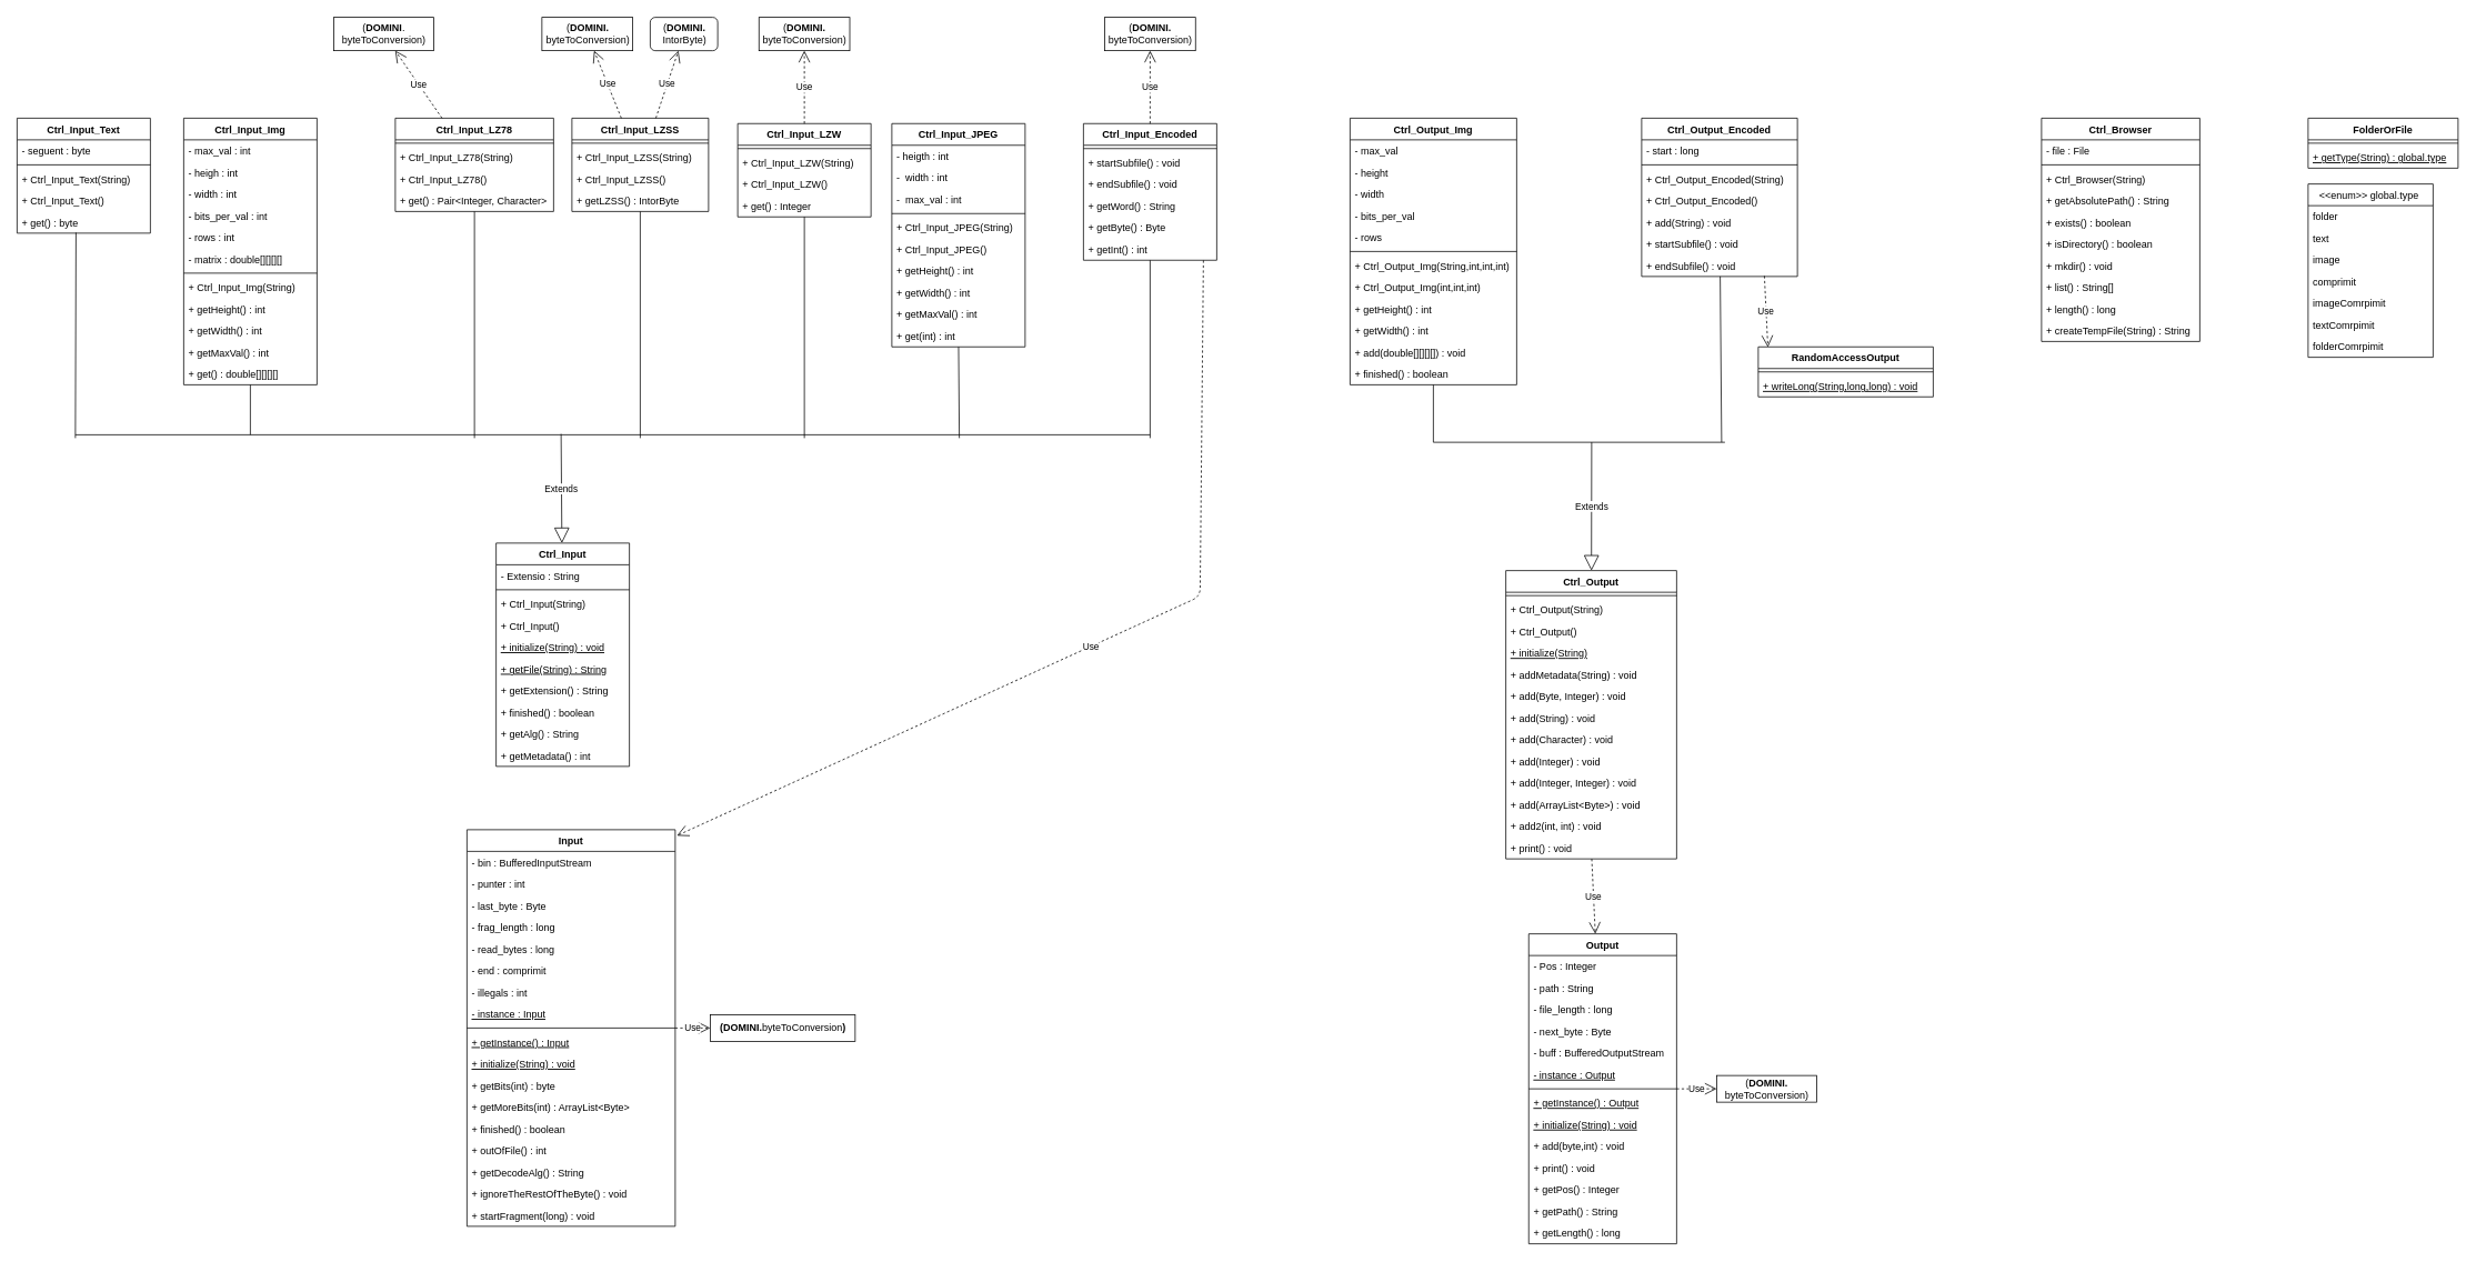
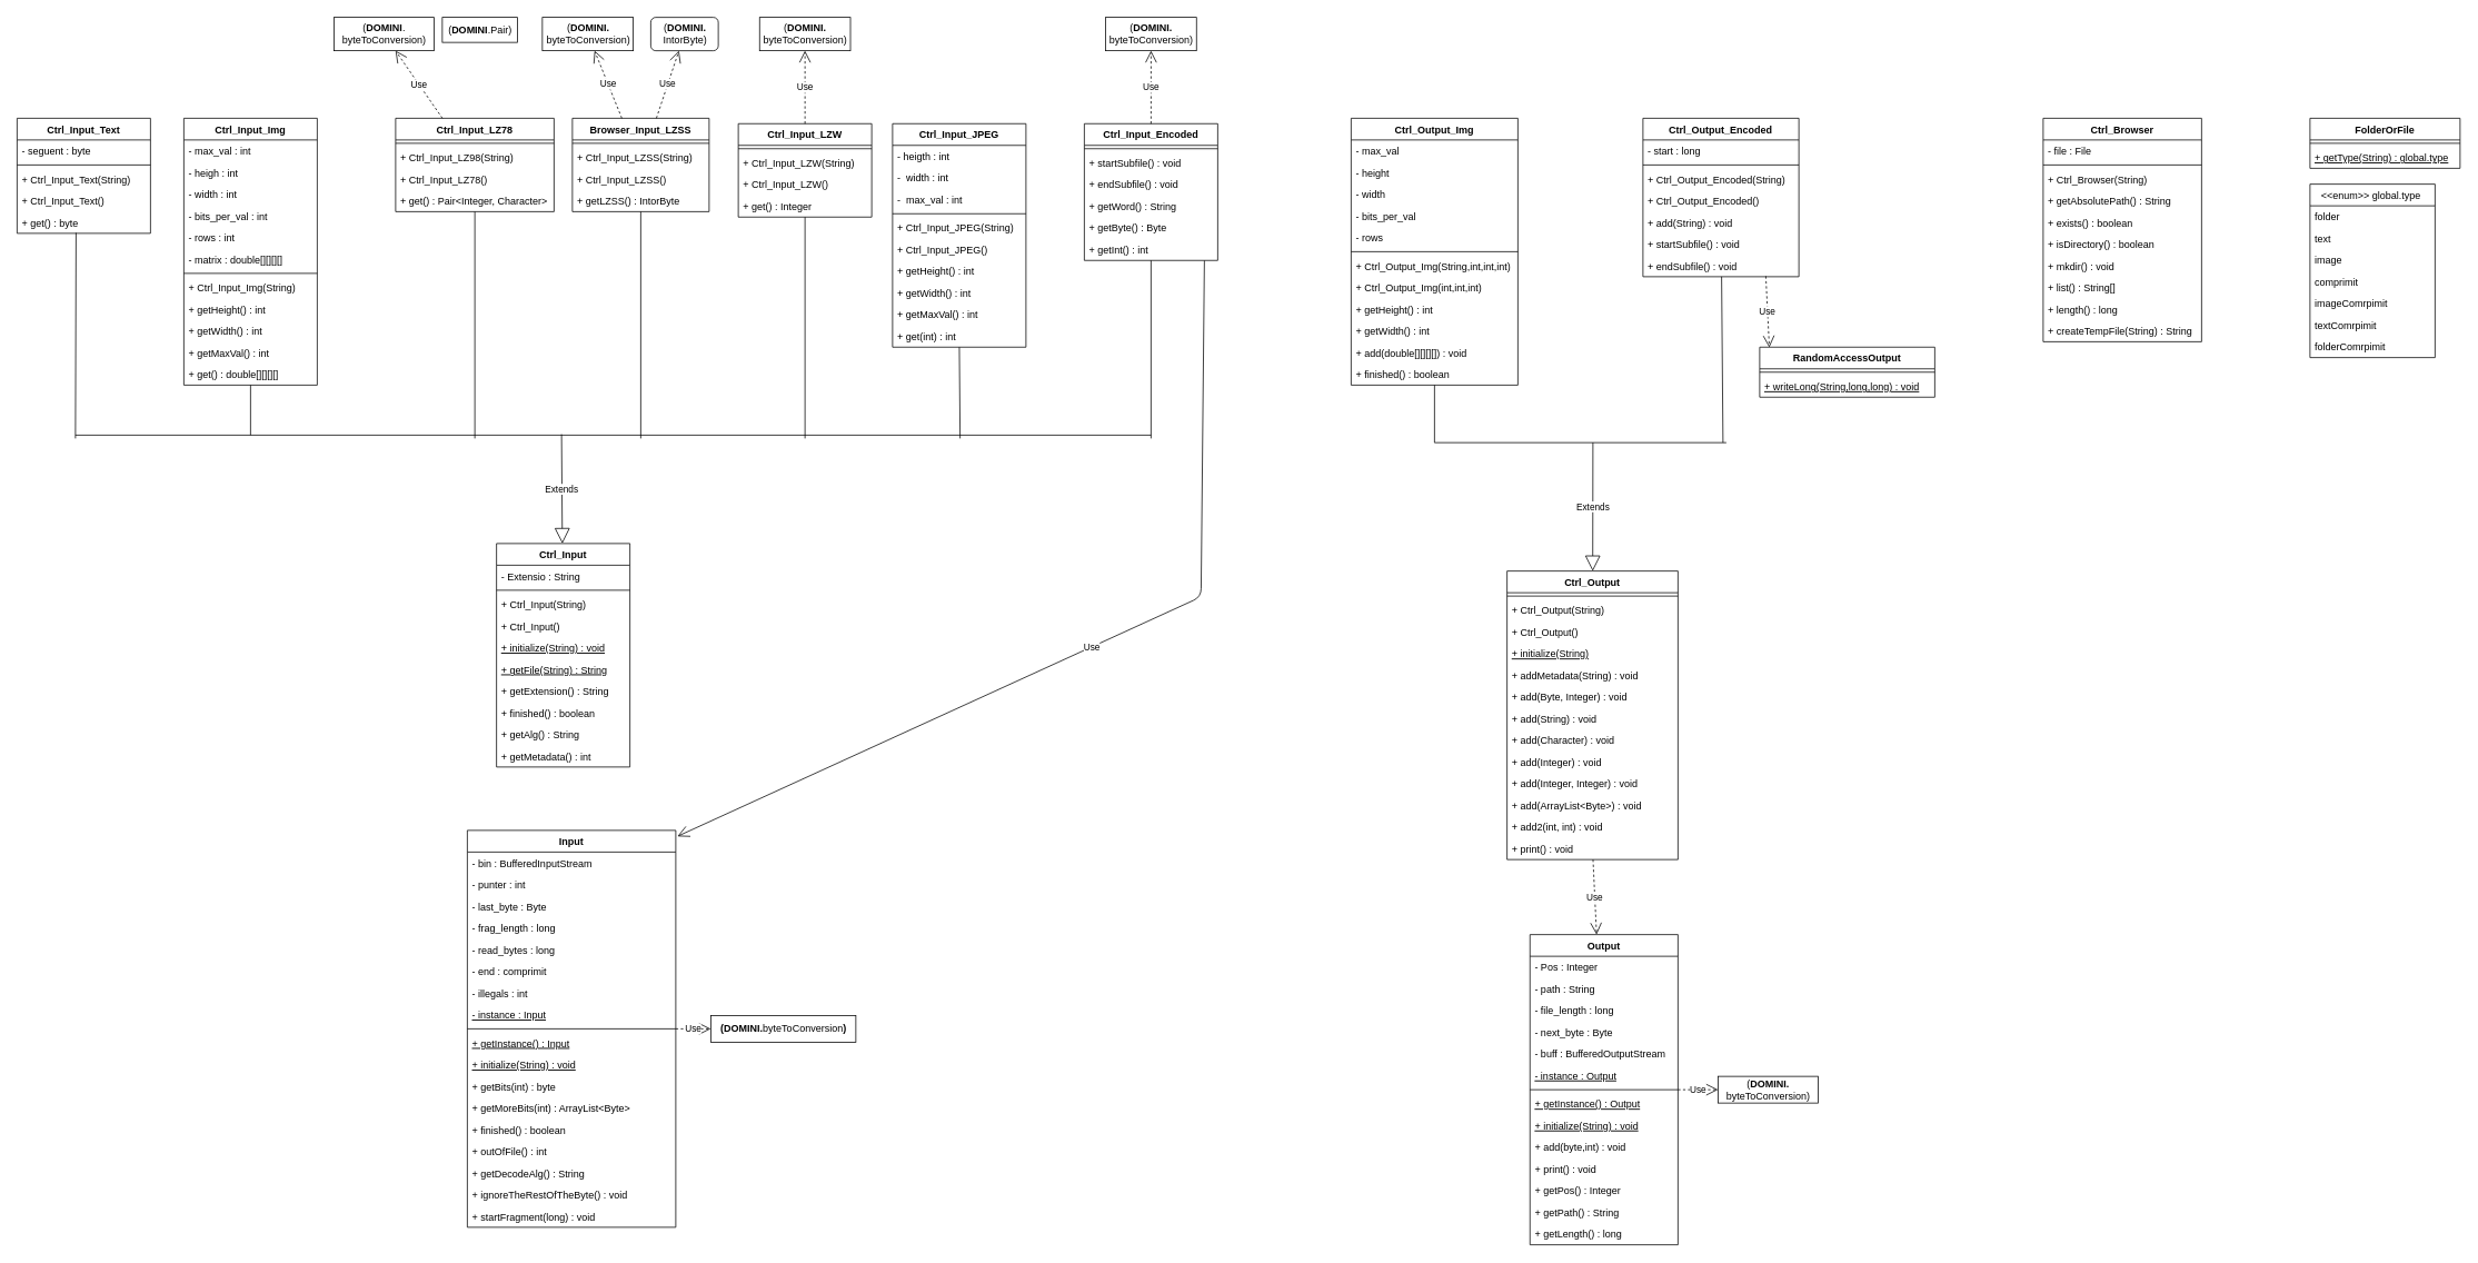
+ <mxCell id="128" value="(&lt;b&gt;DOMINI&lt;/b&gt;.Pair)" style="html=1;" vertex="1" parent="1"><mxGeometry x="530" y="20" width="90" height="30" as="geometry" /></mxCell>
- <mxCell id="57" value="Ctrl_Input_LZSS" style="swimlane;fontStyle=1;align=center;verticalAlign=top;childLayout=stackLayout;horizontal=1;startSize=26;horizontalStack=0;resizeParent=1;resizeParentMax=0;resizeLast=0;collapsible=1;marginBottom=0;" vertex="1" parent="1"><mxGeometry x="686" y="141" width="164" height="112" as="geometry" /></mxCell>
+ <mxCell id="57" value="Browser_Input_LZSS" style="swimlane;fontStyle=1;align=center;verticalAlign=top;childLayout=stackLayout;horizontal=1;startSize=26;horizontalStack=0;resizeParent=1;resizeParentMax=0;resizeLast=0;collapsible=1;marginBottom=0;" vertex="1" parent="1"><mxGeometry x="686" y="141" width="164" height="112" as="geometry" /></mxCell>
- <mxCell id="54" value="+ Ctrl_Input_LZ78(String)" style="text;strokeColor=none;fillColor=none;align=left;verticalAlign=top;spacingLeft=4;spacingRight=4;overflow=hidden;rotatable=0;points=[[0,0.5],[1,0.5]];portConstraint=eastwest;" vertex="1" parent="52"><mxGeometry y="34" width="190" height="26" as="geometry" /></mxCell>
+ <mxCell id="54" value="+ Ctrl_Input_LZ98(String)" style="text;strokeColor=none;fillColor=none;align=left;verticalAlign=top;spacingLeft=4;spacingRight=4;overflow=hidden;rotatable=0;points=[[0,0.5],[1,0.5]];portConstraint=eastwest;" vertex="1" parent="52"><mxGeometry y="34" width="190" height="26" as="geometry" /></mxCell>
- <mxCell id="147" value="Use" style="endArrow=open;endSize=12;dashed=1;html=1;exitX=0.9;exitY=1.006;exitDx=0;exitDy=0;exitPerimeter=0;entryX=1.008;entryY=0.015;entryDx=0;entryDy=0;entryPerimeter=0;" edge="1" parent="1" source="145" target="2"><mxGeometry width="160" relative="1" as="geometry"><mxPoint x="1410" y="735" as="sourcePoint" /><mxPoint x="1570" y="735" as="targetPoint" /><Array as="points"><mxPoint x="1440" y="715" /></Array></mxGeometry></mxCell>
+ <mxCell id="147" value="Use" style="endArrow=open;endSize=12;dashed=0;html=1;exitX=0.9;exitY=1.006;exitDx=0;exitDy=0;exitPerimeter=0;entryX=1.008;entryY=0.015;entryDx=0;entryDy=0;entryPerimeter=0;" edge="1" parent="1" source="145" target="2"><mxGeometry width="160" relative="1" as="geometry"><mxPoint x="1410" y="735" as="sourcePoint" /><mxPoint x="1570" y="735" as="targetPoint" /><Array as="points"><mxPoint x="1440" y="715" /></Array></mxGeometry></mxCell>
